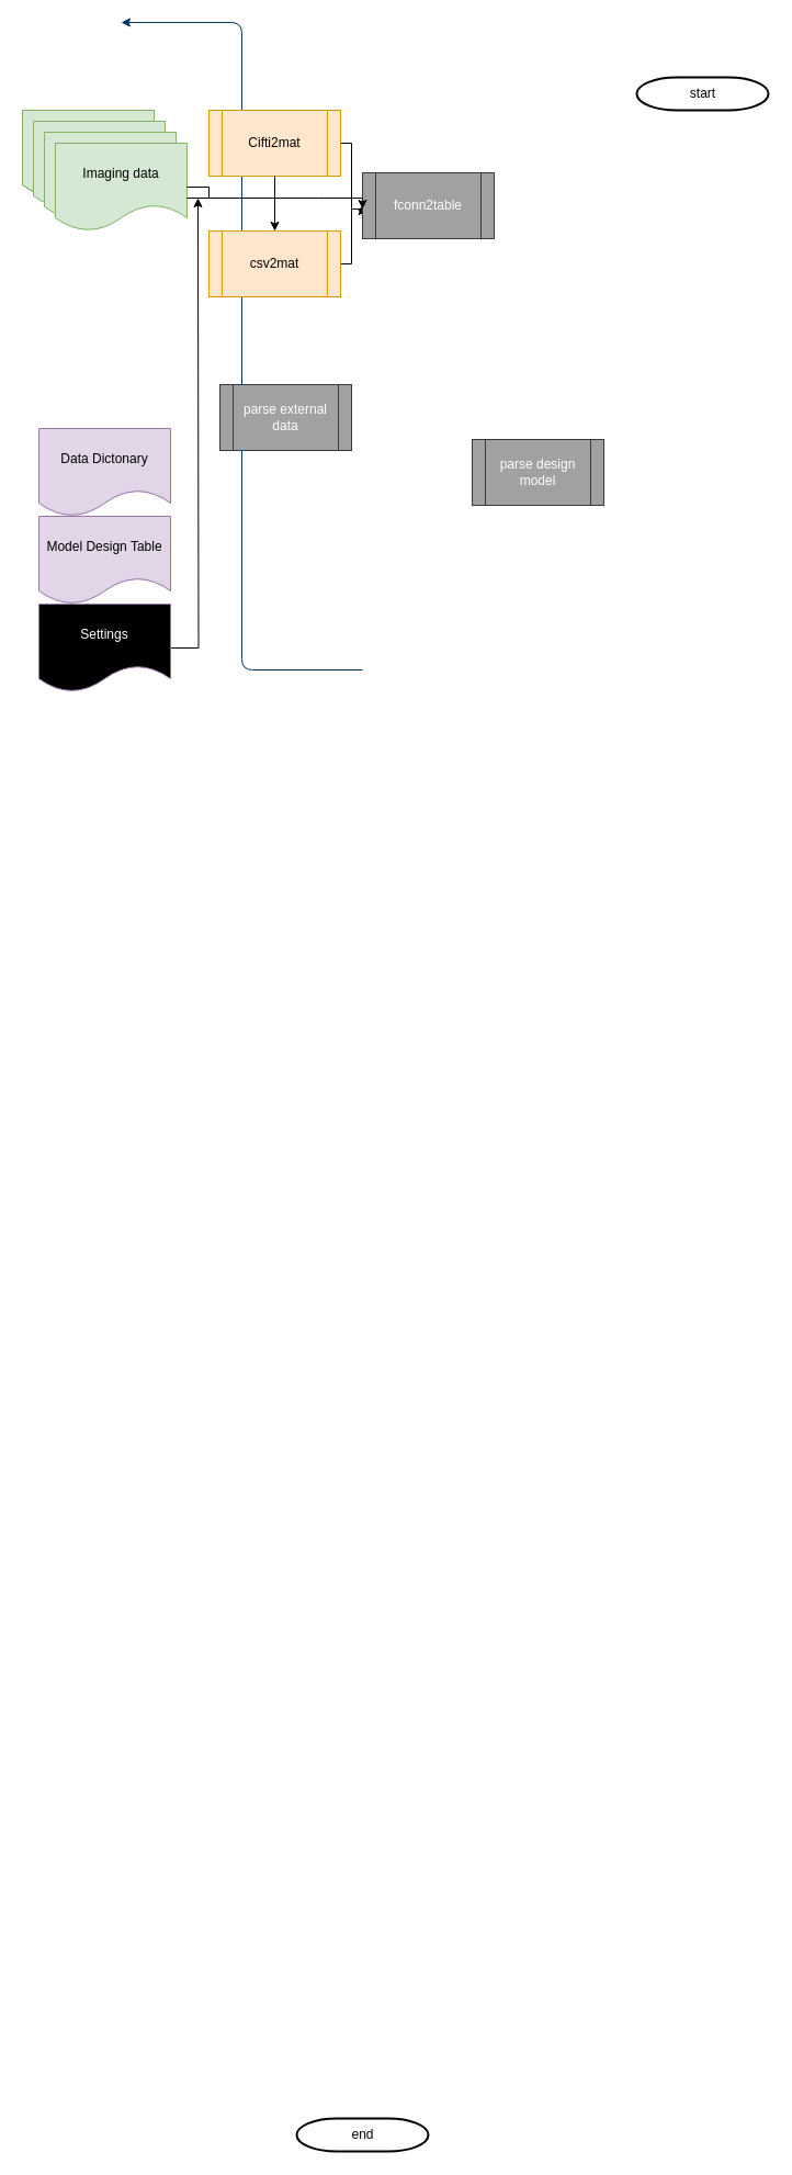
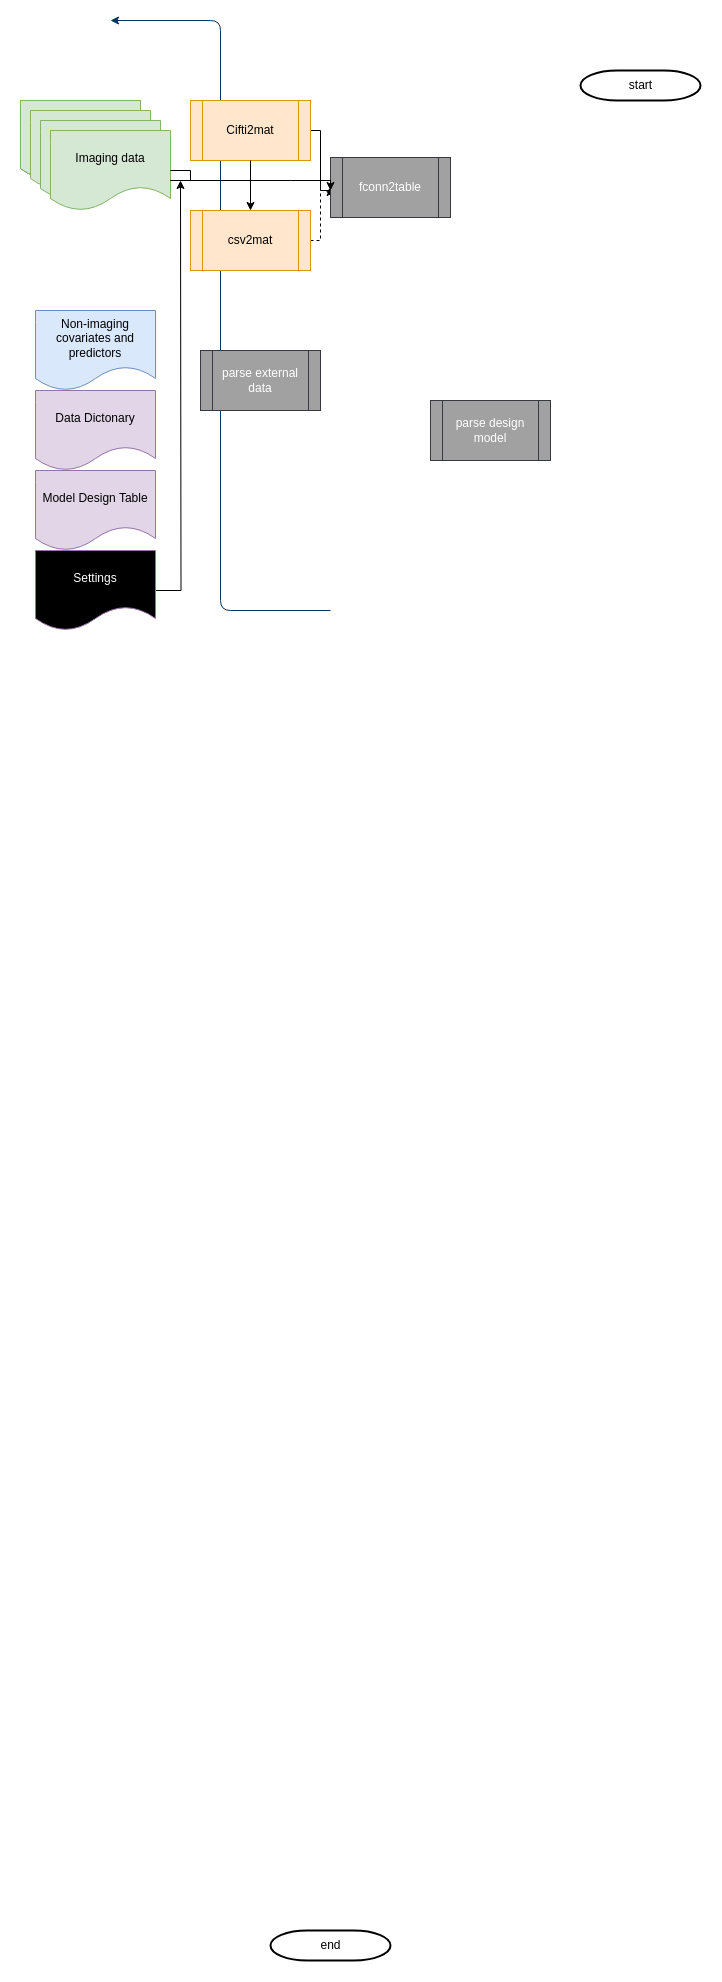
- <mxCell id="20" style="edgeStyle=orthogonalEdgeStyle;rounded=0;orthogonalLoop=1;jettySize=auto;html=1;entryX=0;entryY=0.5;entryDx=0;entryDy=0;" edge="1" parent="1" source="21" target="23"><mxGeometry relative="1" as="geometry"><mxPoint x="400" y="280" as="targetPoint" /><Array as="points"><mxPoint x="320" y="240" /><mxPoint x="320" y="190" /></Array></mxGeometry></mxCell>
+ <mxCell id="20" style="edgeStyle=orthogonalEdgeStyle;rounded=0;orthogonalLoop=1;jettySize=auto;html=1;entryX=0;entryY=0.5;entryDx=0;entryDy=0;dashed=1;" edge="1" parent="1" source="21" target="23"><mxGeometry relative="1" as="geometry"><mxPoint x="400" y="280" as="targetPoint" /><Array as="points"><mxPoint x="320" y="240" /><mxPoint x="320" y="190" /></Array></mxGeometry></mxCell>
+ <mxCell id="5" value="Non-imaging covariates and predictors" style="shape=document;whiteSpace=wrap;html=1;boundedLbl=1;fillColor=#dae8fc;strokeColor=#6c8ebf;" vertex="1" parent="1"><mxGeometry x="35" y="310" width="120" height="80" as="geometry" /></mxCell>
